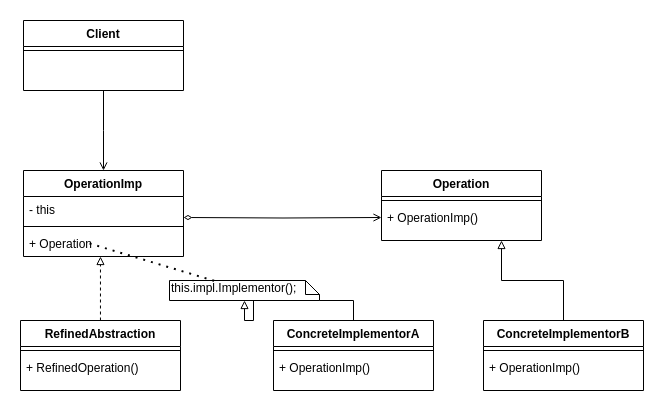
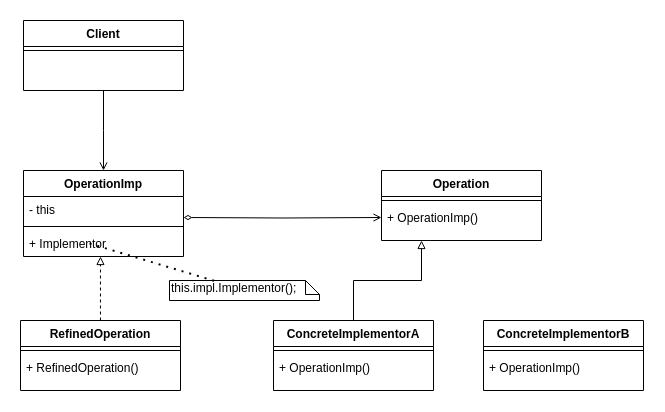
- <mxCell id="25" value="+ Operation" style="text;strokeColor=none;fillColor=none;align=left;verticalAlign=top;spacingLeft=4;spacingRight=4;overflow=hidden;rotatable=0;points=[[0,0.5],[1,0.5]];portConstraint=eastwest;" vertex="1" parent="22"><mxGeometry y="60" width="160" height="26" as="geometry" /></mxCell>
+ <mxCell id="25" value="+ Implementor" style="text;strokeColor=none;fillColor=none;align=left;verticalAlign=top;spacingLeft=4;spacingRight=4;overflow=hidden;rotatable=0;points=[[0,0.5],[1,0.5]];portConstraint=eastwest;" vertex="1" parent="22"><mxGeometry y="60" width="160" height="26" as="geometry" /></mxCell>
- <mxCell id="4" style="edgeStyle=orthogonalEdgeStyle;rounded=0;orthogonalLoop=1;jettySize=auto;html=1;entryX=0.75;entryY=1;entryDx=0;entryDy=0;endArrow=block;endFill=0;" edge="1" parent="1" source="10" target="13"><mxGeometry relative="1" as="geometry" /></mxCell>
- <mxCell id="3" style="edgeStyle=orthogonalEdgeStyle;rounded=0;orthogonalLoop=1;jettySize=auto;html=1;endArrow=block;endFill=0;" edge="1" parent="1" source="7" target="21"><mxGeometry relative="1" as="geometry" /></mxCell>
+ <mxCell id="3" style="edgeStyle=orthogonalEdgeStyle;rounded=0;orthogonalLoop=1;jettySize=auto;html=1;entryX=0.25;entryY=1;entryDx=0;entryDy=0;endArrow=block;endFill=0;" edge="1" parent="1" source="7" target="13"><mxGeometry relative="1" as="geometry" /></mxCell>
- <mxCell id="16" value="RefinedAbstraction" style="swimlane;fontStyle=1;align=center;verticalAlign=top;childLayout=stackLayout;horizontal=1;startSize=26;horizontalStack=0;resizeParent=1;resizeLast=0;collapsible=1;marginBottom=0;rounded=0;shadow=0;strokeWidth=1;" vertex="1" parent="1" treatAsSingle="0"><mxGeometry x="20" y="320" width="160" height="70" as="geometry"><mxRectangle x="340" y="380" width="170" height="26" as="alternateBounds" /></mxGeometry></mxCell>
+ <mxCell id="16" value="RefinedOperation" style="swimlane;fontStyle=1;align=center;verticalAlign=top;childLayout=stackLayout;horizontal=1;startSize=26;horizontalStack=0;resizeParent=1;resizeLast=0;collapsible=1;marginBottom=0;rounded=0;shadow=0;strokeWidth=1;" vertex="1" parent="1" treatAsSingle="0"><mxGeometry x="20" y="320" width="160" height="70" as="geometry"><mxRectangle x="340" y="380" width="170" height="26" as="alternateBounds" /></mxGeometry></mxCell>
